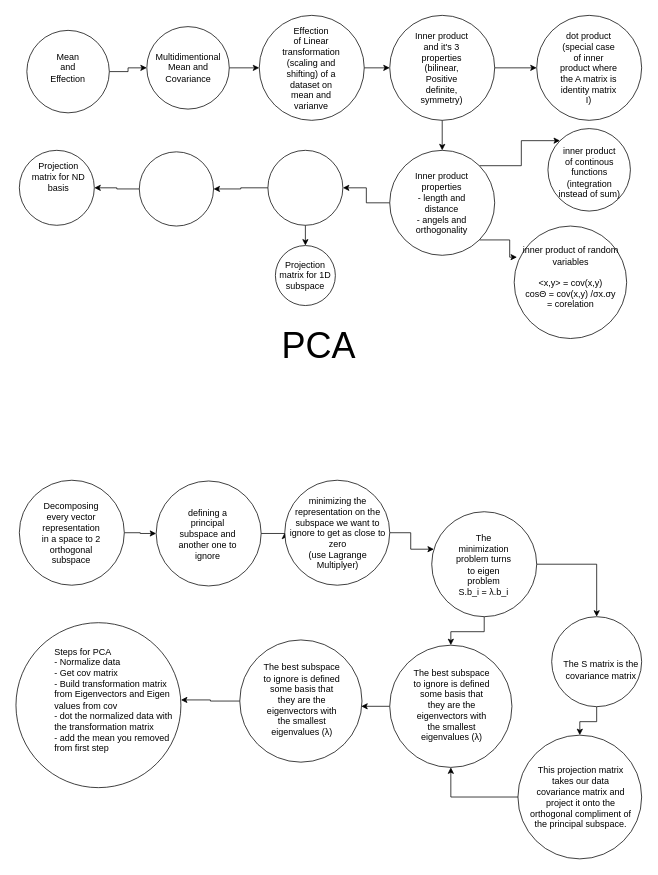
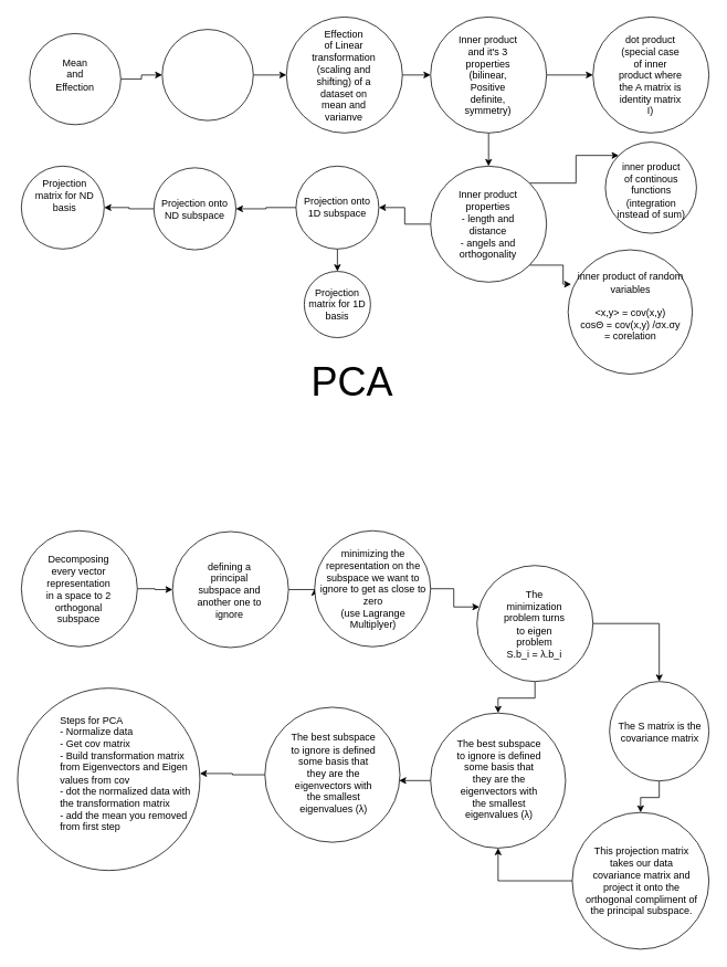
- <mxCell id="7" value="&lt;div&gt;Multidimentional&lt;/div&gt;&lt;div&gt;Mean and&lt;br&gt;&lt;/div&gt;&lt;div&gt;Covariance&lt;br&gt;&lt;/div&gt;" style="text;html=1;strokeColor=none;fillColor=none;align=center;verticalAlign=middle;whiteSpace=wrap;rounded=0;" vertex="1" parent="1"><mxGeometry x="207.5" y="60" width="85" height="60" as="geometry" /></mxCell>
+ <mxCell id="25" value="Projection onto 1D subspace" style="text;html=1;strokeColor=none;fillColor=none;align=center;verticalAlign=middle;whiteSpace=wrap;rounded=0;" vertex="1" parent="1"><mxGeometry x="364" y="220" width="85" height="60" as="geometry" /></mxCell>
+ <mxCell id="28" value="Projection onto ND subspace" style="text;html=1;strokeColor=none;fillColor=none;align=center;verticalAlign=middle;whiteSpace=wrap;rounded=0;" vertex="1" parent="1"><mxGeometry x="192" y="221.5" width="85" height="60" as="geometry" /></mxCell>
- <mxCell id="32" value="Projection matrix for 1D subspace" style="text;html=1;strokeColor=none;fillColor=none;align=center;verticalAlign=middle;whiteSpace=wrap;rounded=0;" vertex="1" parent="1"><mxGeometry x="364" y="337" width="85" height="60" as="geometry" /></mxCell>
+ <mxCell id="32" value="Projection matrix for 1D basis" style="text;html=1;strokeColor=none;fillColor=none;align=center;verticalAlign=middle;whiteSpace=wrap;rounded=0;" vertex="1" parent="1"><mxGeometry x="364" y="337" width="85" height="60" as="geometry" /></mxCell>
- <mxCell id="55" value="The S matrix is the covariance matrix" style="text;html=1;strokeColor=none;fillColor=none;align=center;verticalAlign=middle;whiteSpace=wrap;rounded=0;" vertex="1" parent="1"><mxGeometry x="747.5" y="863" width="105.5" height="60" as="geometry" /></mxCell>
+ <mxCell id="55" value="The S matrix is the covariance matrix" style="text;html=1;strokeColor=none;fillColor=none;align=center;verticalAlign=middle;whiteSpace=wrap;rounded=0;" vertex="1" parent="1"><mxGeometry x="742.5" y="853" width="105.5" height="60" as="geometry" /></mxCell>
